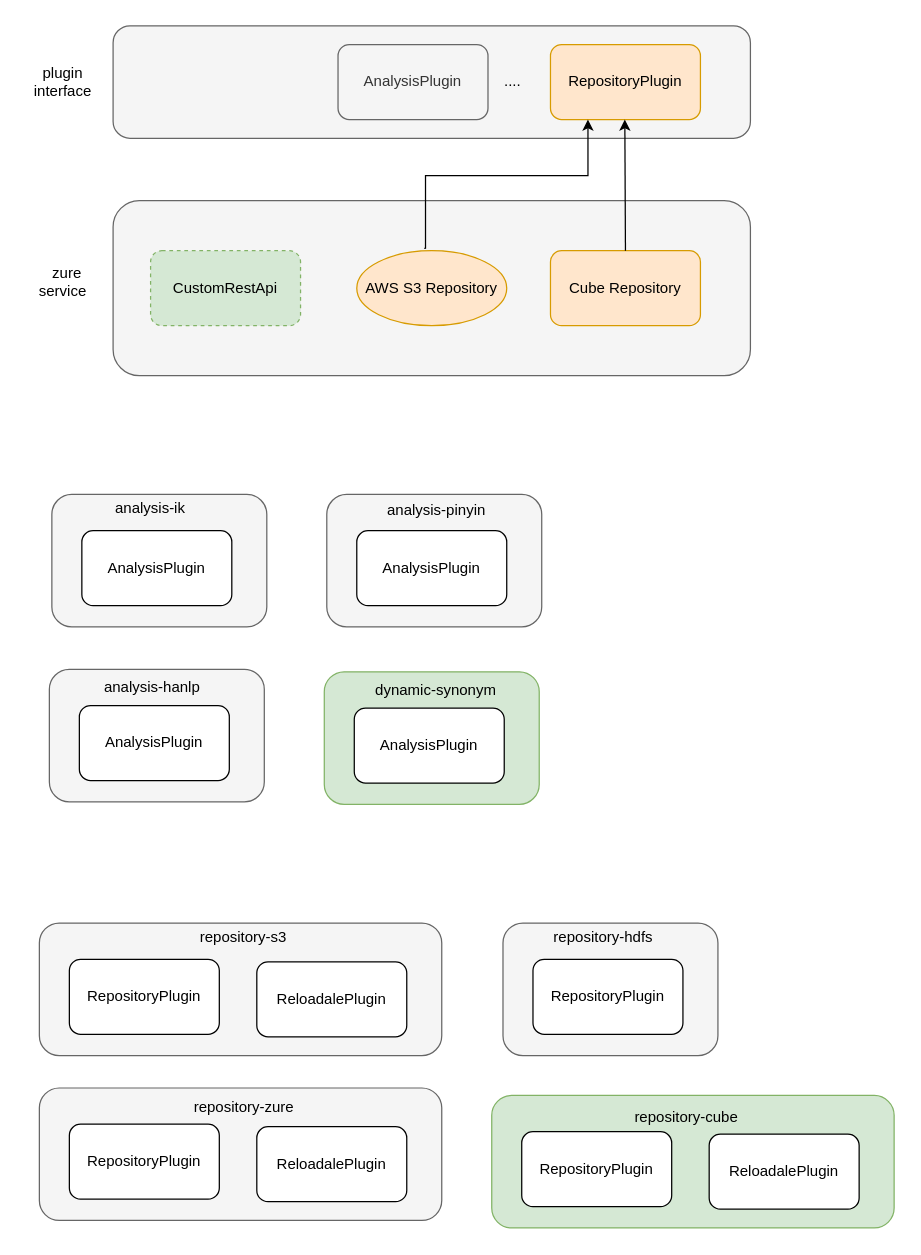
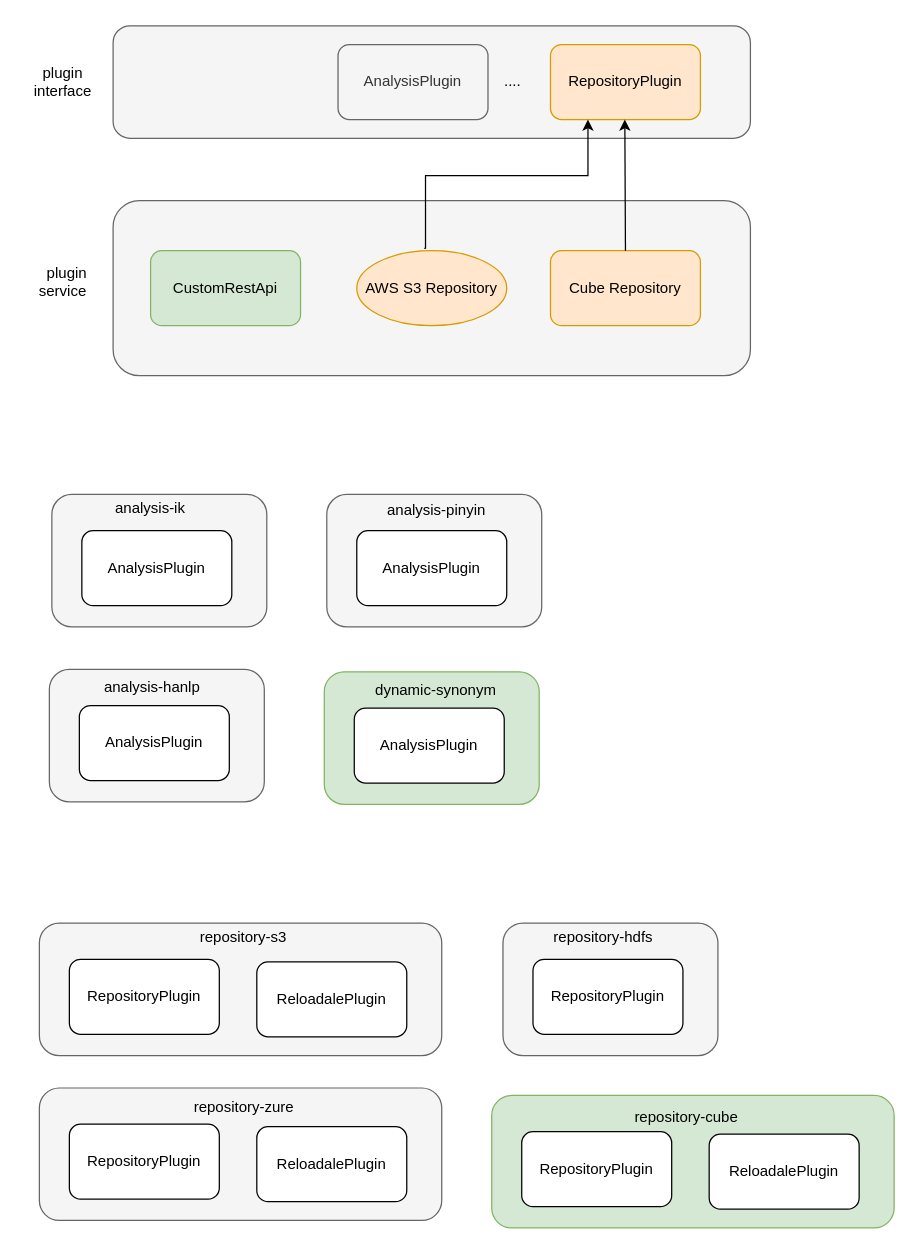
- <mxCell id="13" value="&amp;nbsp; zure service" style="text;html=1;strokeColor=none;fillColor=none;align=center;verticalAlign=middle;whiteSpace=wrap;rounded=0;" parent="1" vertex="1"><mxGeometry x="20" y="210" width="60" height="30" as="geometry" /></mxCell>
+ <mxCell id="13" value="&amp;nbsp; plugin service" style="text;html=1;strokeColor=none;fillColor=none;align=center;verticalAlign=middle;whiteSpace=wrap;rounded=0;" parent="1" vertex="1"><mxGeometry x="20" y="210" width="60" height="30" as="geometry" /></mxCell>
- <mxCell id="7" value="CustomRestApi" style="rounded=1;whiteSpace=wrap;html=1;fillColor=#d5e8d4;strokeColor=#82b366;dashed=1;" parent="1" vertex="1"><mxGeometry x="120" y="200" width="120" height="60" as="geometry" /></mxCell>
+ <mxCell id="7" value="CustomRestApi" style="rounded=1;whiteSpace=wrap;html=1;fillColor=#d5e8d4;strokeColor=#82b366;" parent="1" vertex="1"><mxGeometry x="120" y="200" width="120" height="60" as="geometry" /></mxCell>
